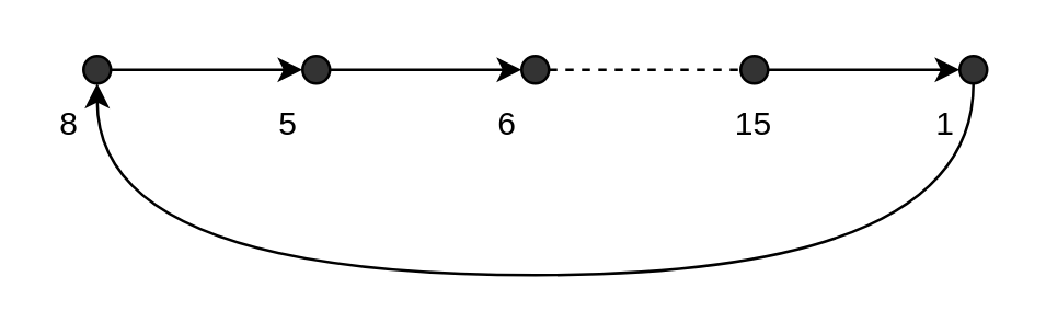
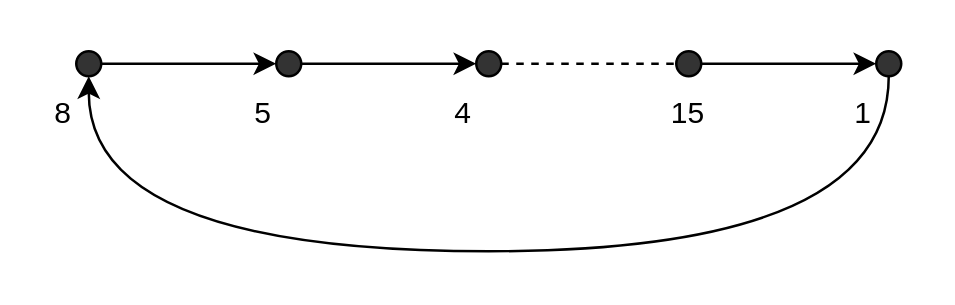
- <mxCell id="16" value="6" style="text;html=1;strokeColor=none;fillColor=none;align=center;verticalAlign=middle;whiteSpace=wrap;rounded=0;" vertex="1" parent="1"><mxGeometry x="180" y="40" width="10" height="10" as="geometry" /></mxCell>
+ <mxCell id="16" value="4" style="text;html=1;strokeColor=none;fillColor=none;align=center;verticalAlign=middle;whiteSpace=wrap;rounded=0;" vertex="1" parent="1"><mxGeometry x="180" y="40" width="10" height="10" as="geometry" /></mxCell>
